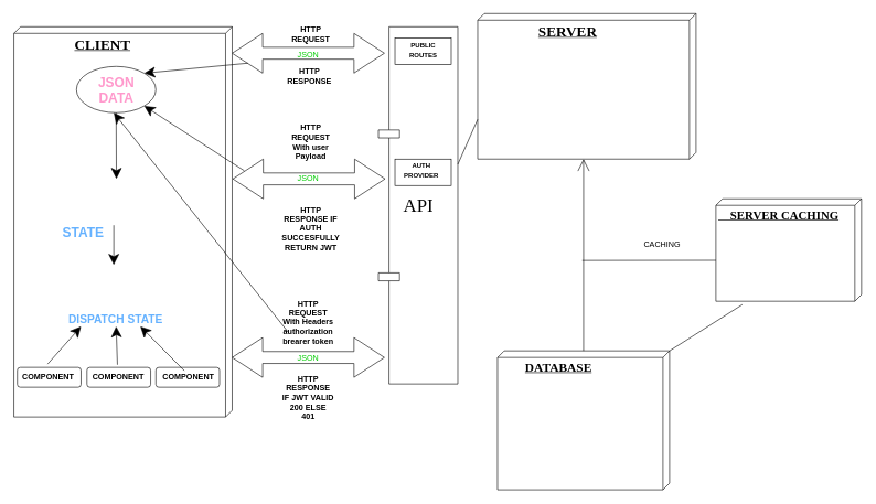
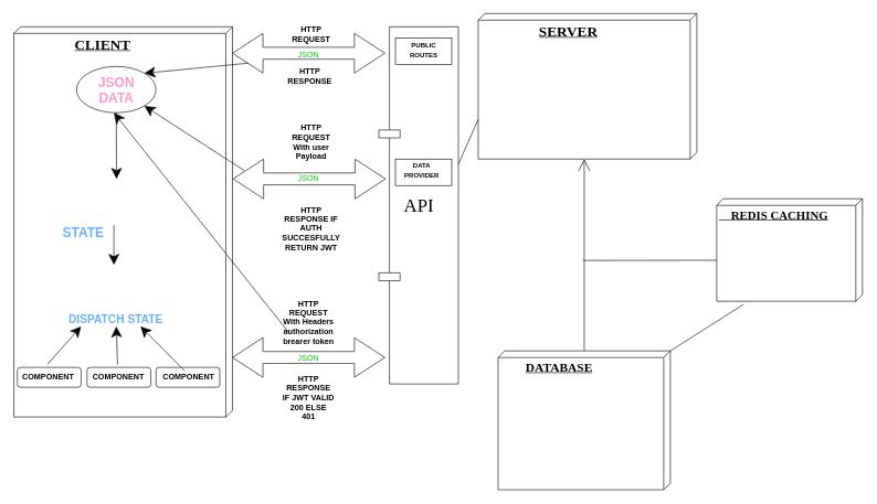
- <mxCell id="22" value="&lt;span style=&quot;font-size: 10px&quot;&gt;AUTH PROVIDER&lt;/span&gt;" style="text;html=1;strokeColor=none;fillColor=none;align=center;verticalAlign=middle;whiteSpace=wrap;rounded=0;hachureGap=4;pointerEvents=0;fontStyle=1" parent="1" vertex="1"><mxGeometry x="616" y="247" width="40" height="20" as="geometry" /></mxCell>
+ <mxCell id="22" value="&lt;span style=&quot;font-size: 10px&quot;&gt;DATA PROVIDER&lt;/span&gt;" style="text;html=1;strokeColor=none;fillColor=none;align=center;verticalAlign=middle;whiteSpace=wrap;rounded=0;hachureGap=4;pointerEvents=0;fontStyle=1" parent="1" vertex="1"><mxGeometry x="616" y="247" width="40" height="20" as="geometry" /></mxCell>
- <mxCell id="13" value="&lt;font style=&quot;font-size: 18px&quot;&gt;&lt;b&gt;&amp;nbsp; &amp;nbsp; SERVER CACHING&lt;/b&gt;&lt;/font&gt;" style="verticalAlign=top;align=left;spacingTop=8;spacingLeft=2;spacingRight=12;shape=cube;size=10;direction=south;fontStyle=4;html=1;rounded=0;shadow=0;comic=0;labelBackgroundColor=none;strokeWidth=1;fontFamily=Verdana;fontSize=12" parent="1" vertex="1"><mxGeometry x="1081" y="300" width="220" height="155" as="geometry" /></mxCell>
+ <mxCell id="13" value="&lt;font style=&quot;font-size: 18px&quot;&gt;&lt;b&gt;&amp;nbsp; &amp;nbsp; REDIS CACHING&lt;/b&gt;&lt;/font&gt;" style="verticalAlign=top;align=left;spacingTop=8;spacingLeft=2;spacingRight=12;shape=cube;size=10;direction=south;fontStyle=4;html=1;rounded=0;shadow=0;comic=0;labelBackgroundColor=none;strokeWidth=1;fontFamily=Verdana;fontSize=12" parent="1" vertex="1"><mxGeometry x="1081" y="300" width="220" height="155" as="geometry" /></mxCell>
- <mxCell id="12" value="CACHING" style="text;html=1;strokeColor=none;fillColor=none;align=center;verticalAlign=middle;whiteSpace=wrap;rounded=0;hachureGap=4;pointerEvents=0;" parent="1" vertex="1"><mxGeometry x="965" y="360" width="70" height="20" as="geometry" /></mxCell>
